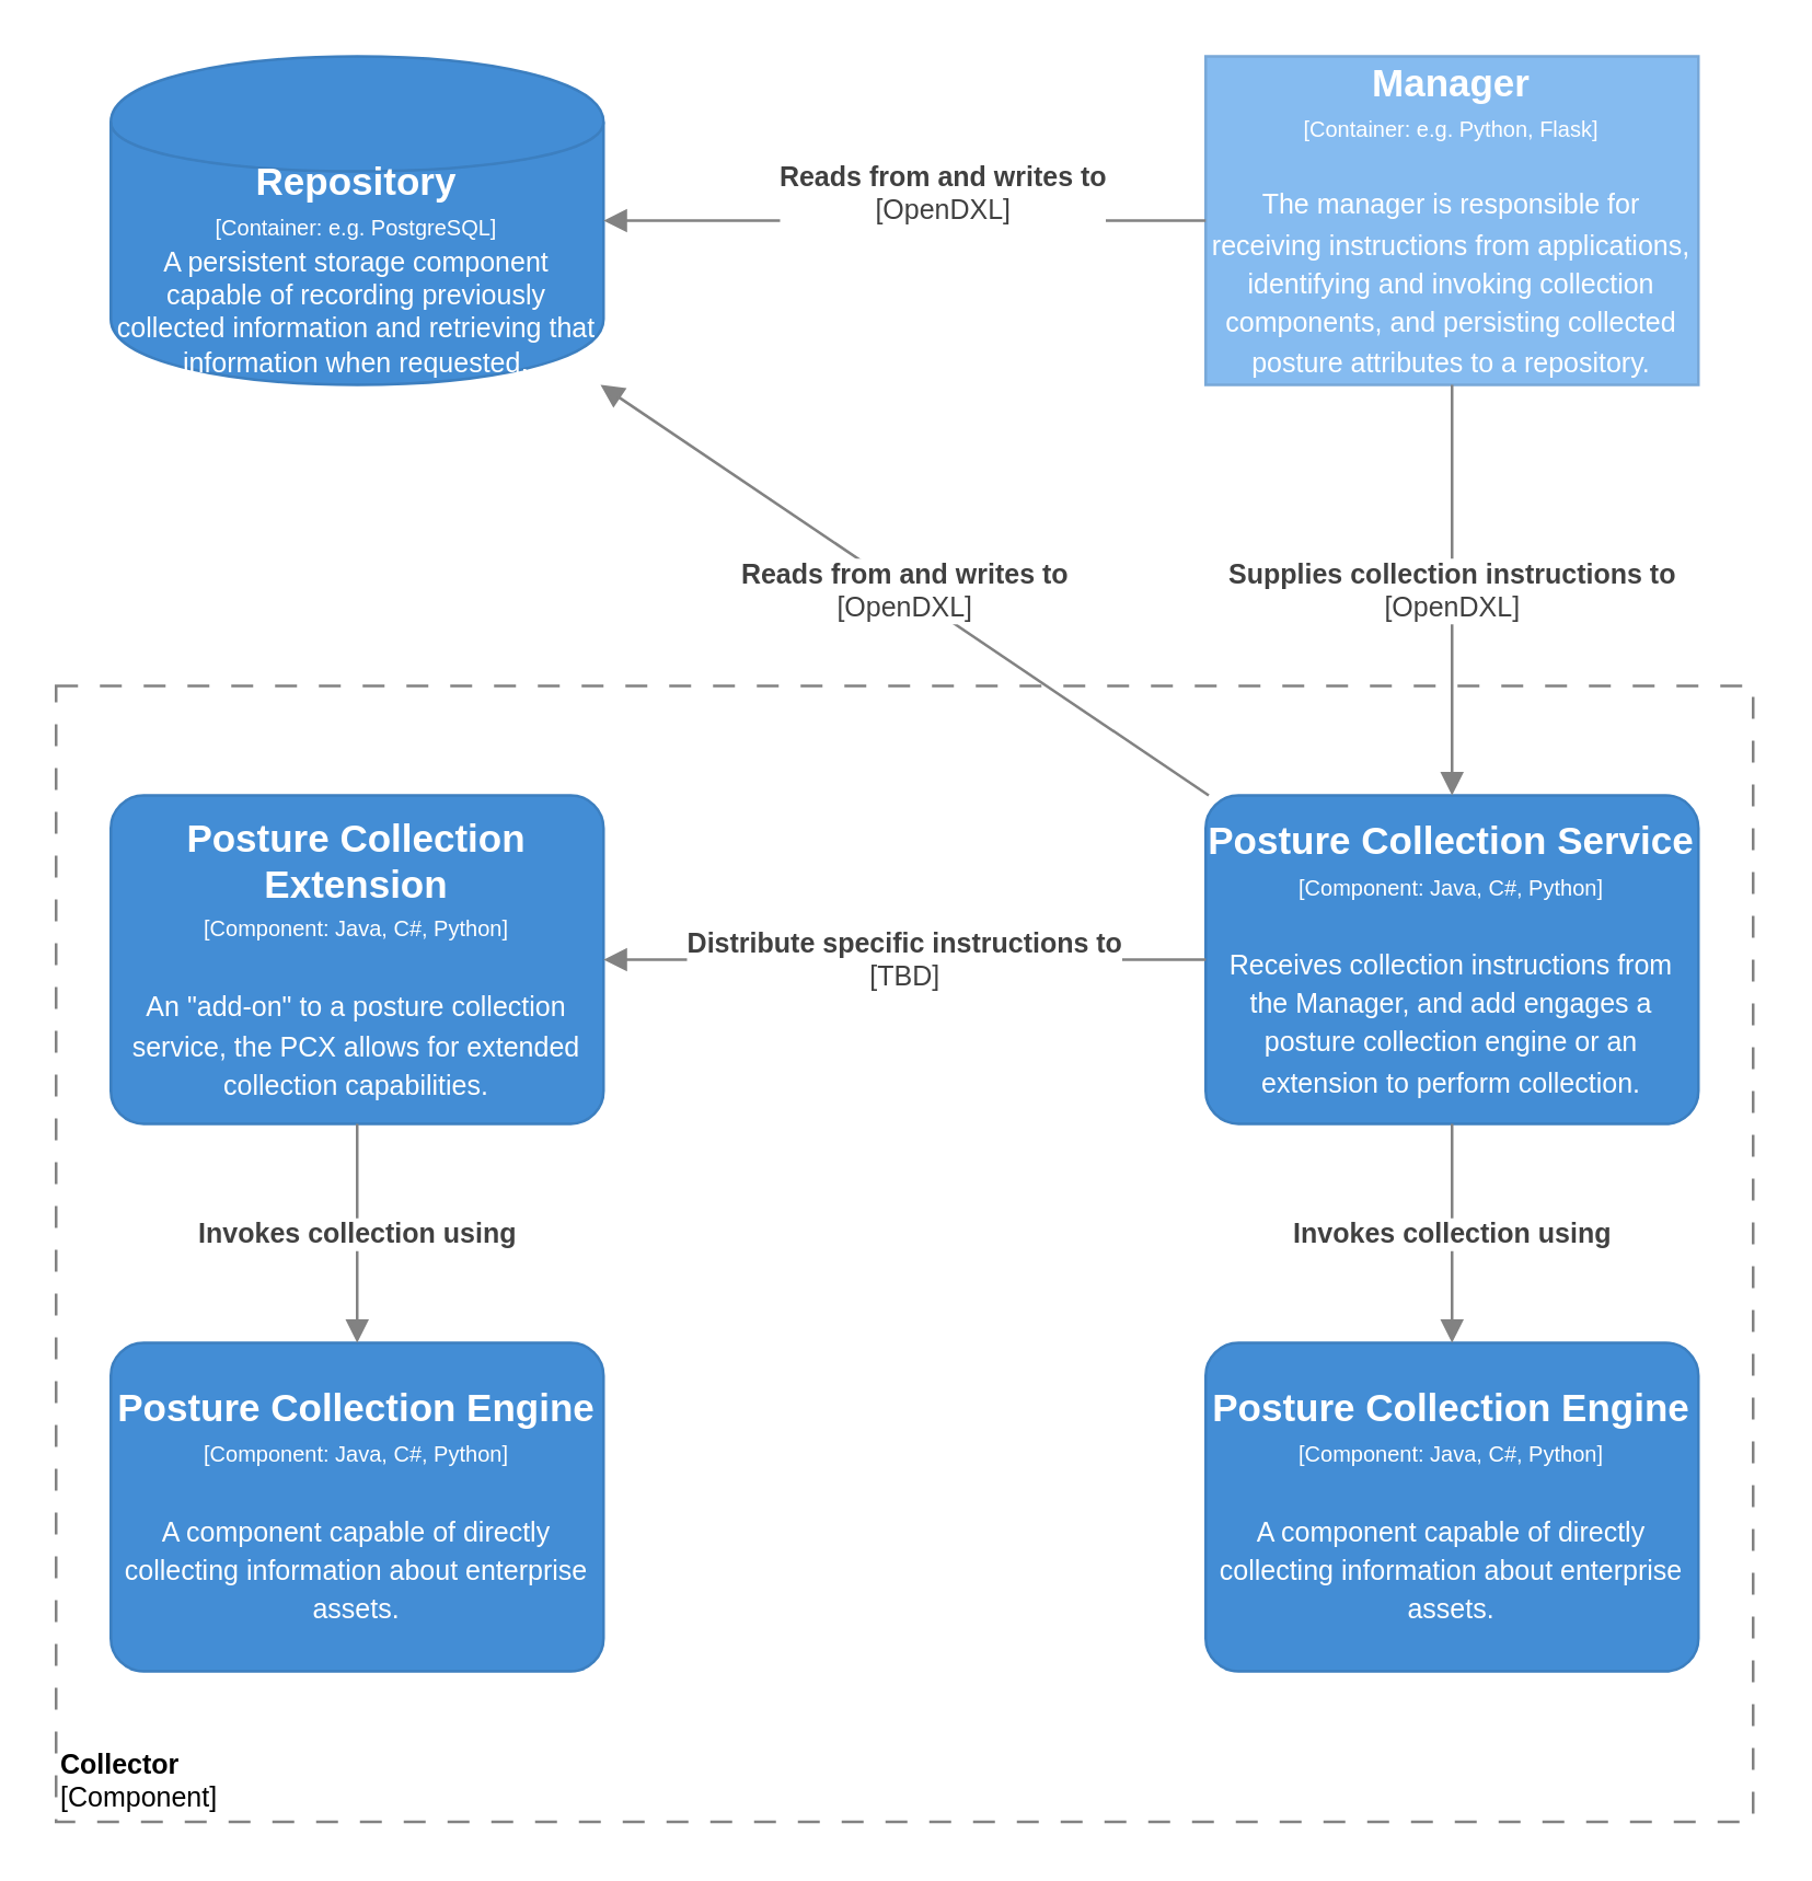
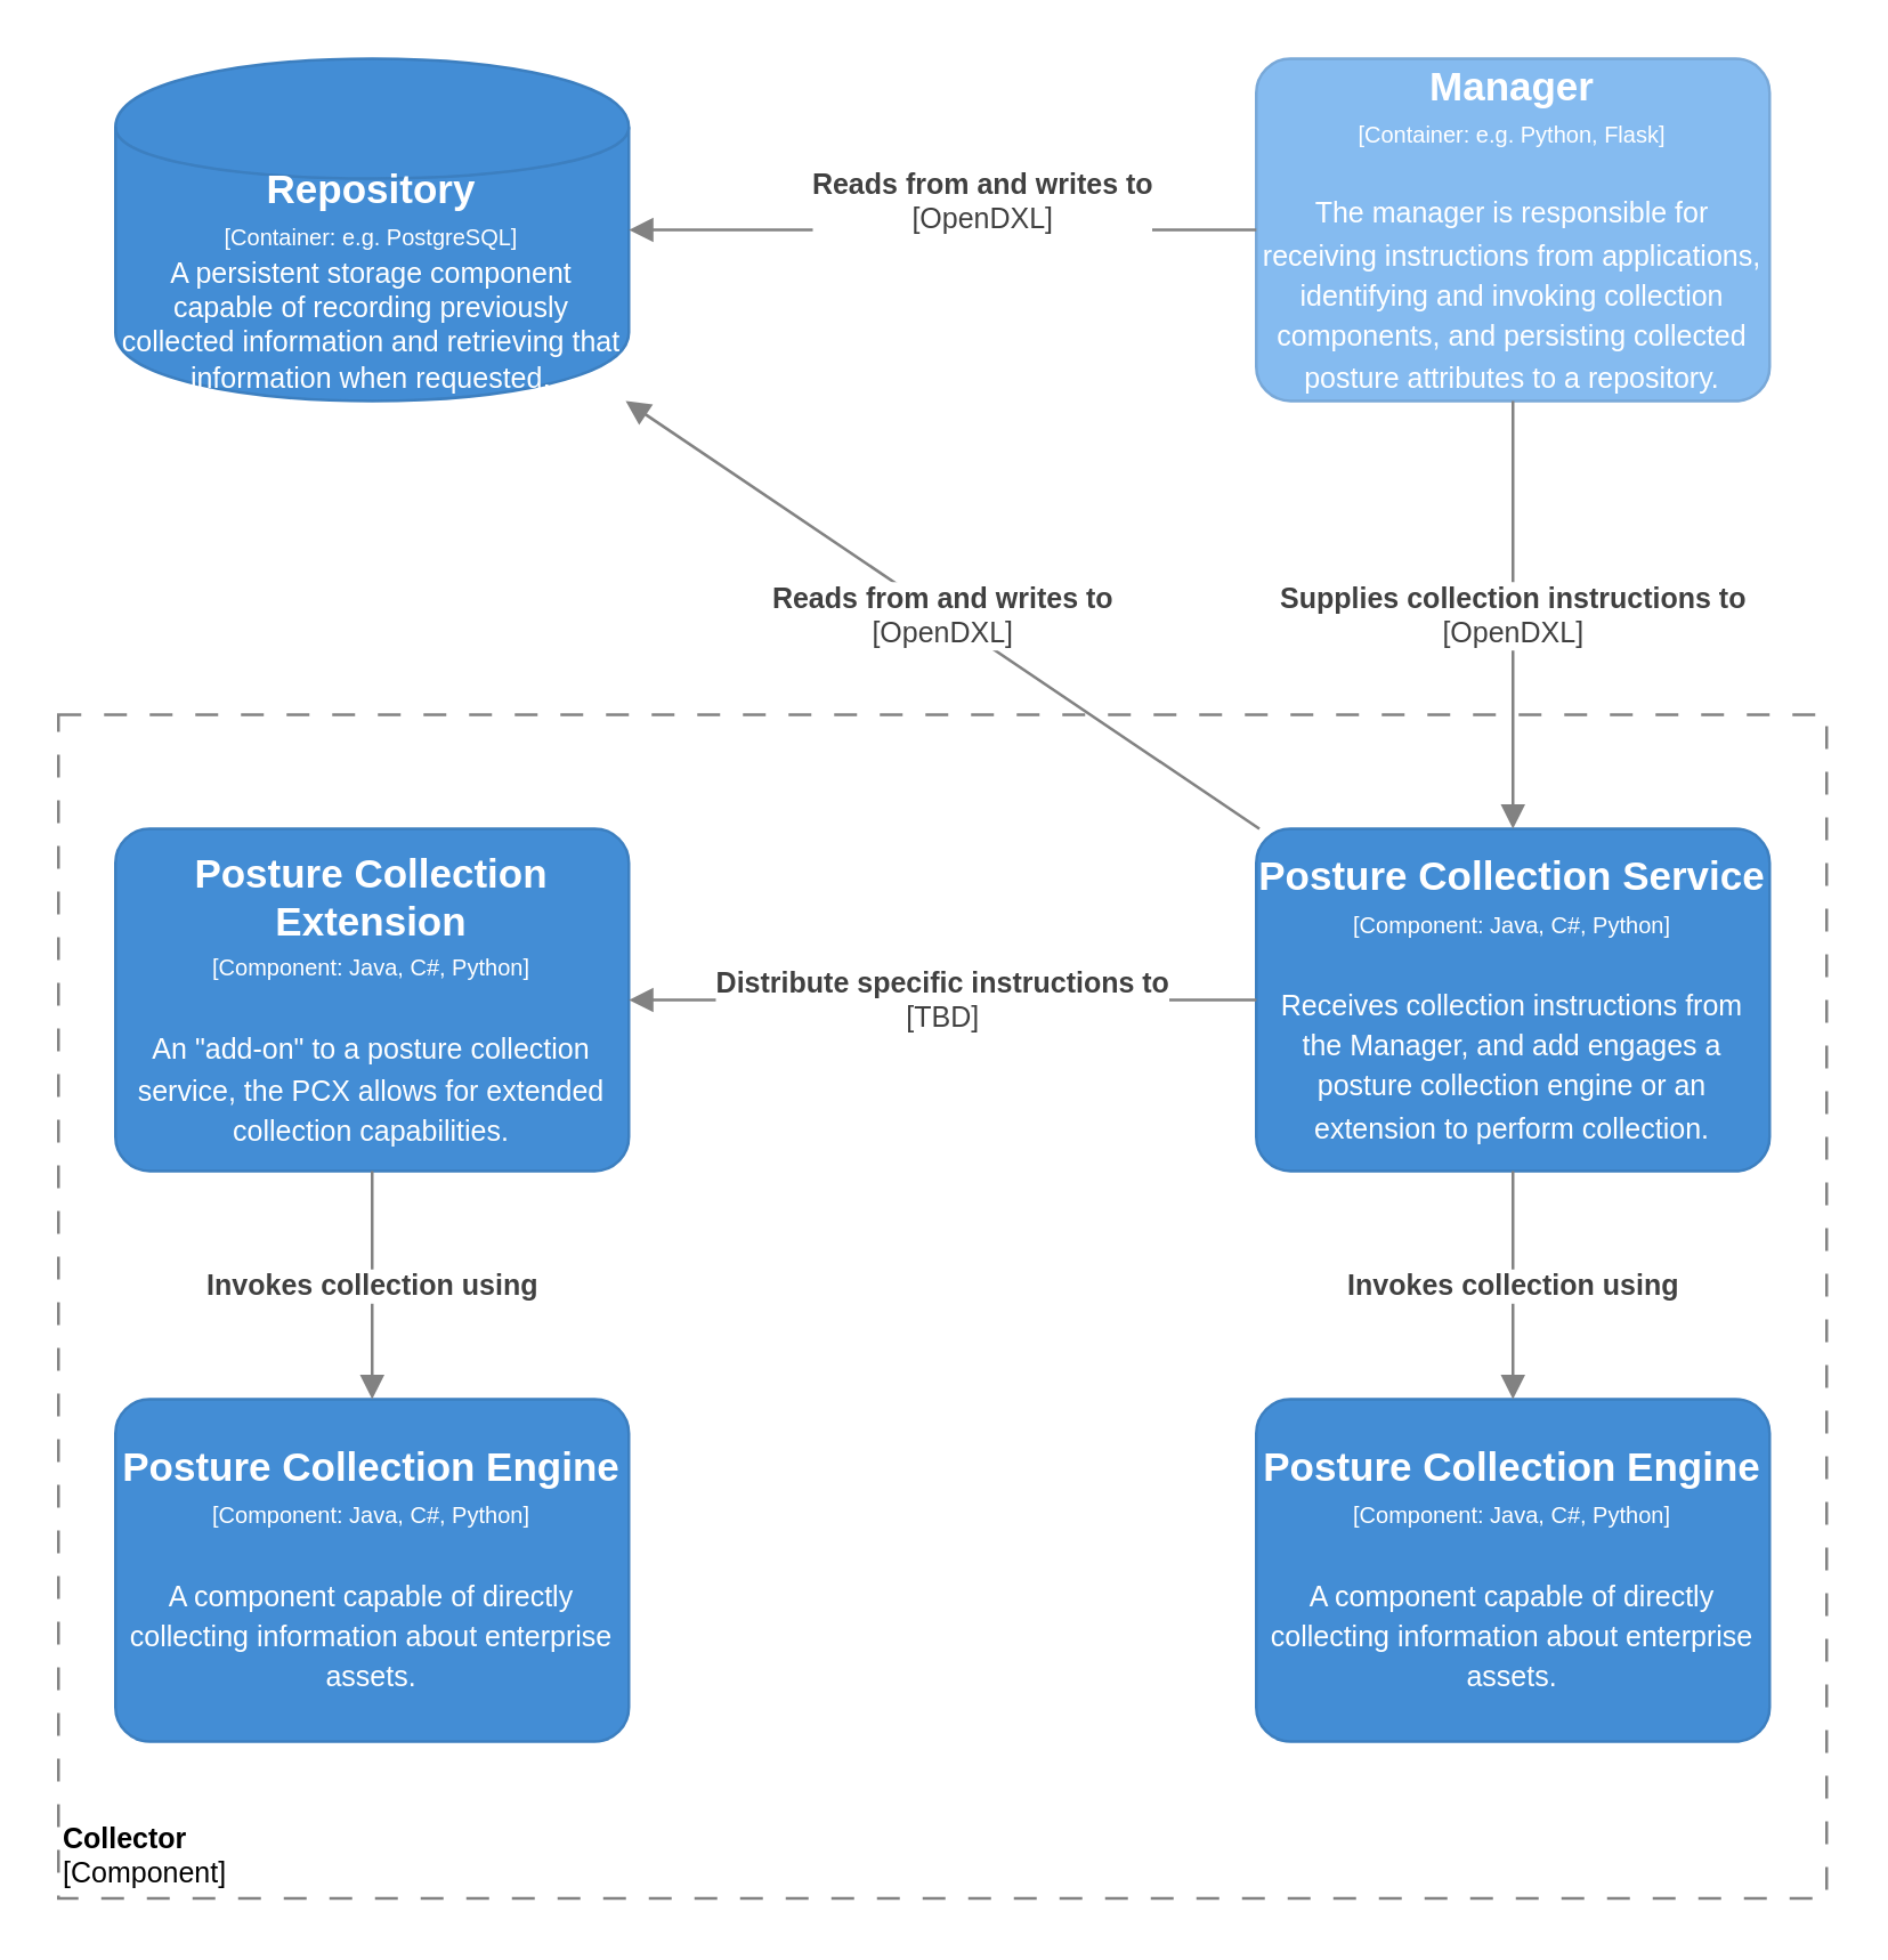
- <mxCell id="7" value="&lt;div&gt;&lt;span style=&quot;font-size: 14px&quot;&gt;&lt;b&gt;Manager&lt;/b&gt;&lt;/span&gt;&lt;/div&gt;&lt;div&gt;&lt;span style=&quot;font-size: 8px&quot;&gt;[Container: e.g. Python, Flask]&lt;/span&gt;&lt;/div&gt;&lt;div&gt;&lt;span style=&quot;font-size: 8px&quot;&gt;&lt;br&gt;&lt;/span&gt;&lt;/div&gt;&lt;div&gt;&lt;span style=&quot;font-size: x-small&quot;&gt;The manager is responsible for receiving instructions from applications, identifying and invoking collection components, and persisting collected posture attributes to a repository.&lt;/span&gt;&lt;br&gt;&lt;/div&gt;" style="whiteSpace=wrap;html=1;fillColor=#85BBF0;fontColor=#ffffff;strokeColor=#78A8D8;resizable=0;arcSize=10;rounded=0;" parent="1" vertex="1"><mxGeometry x="440" y="20" width="180" height="120" as="geometry" /></mxCell>
+ <mxCell id="7" value="&lt;div&gt;&lt;span style=&quot;font-size: 14px&quot;&gt;&lt;b&gt;Manager&lt;/b&gt;&lt;/span&gt;&lt;/div&gt;&lt;div&gt;&lt;span style=&quot;font-size: 8px&quot;&gt;[Container: e.g. Python, Flask]&lt;/span&gt;&lt;/div&gt;&lt;div&gt;&lt;span style=&quot;font-size: 8px&quot;&gt;&lt;br&gt;&lt;/span&gt;&lt;/div&gt;&lt;div&gt;&lt;span style=&quot;font-size: x-small&quot;&gt;The manager is responsible for receiving instructions from applications, identifying and invoking collection components, and persisting collected posture attributes to a repository.&lt;/span&gt;&lt;br&gt;&lt;/div&gt;" style="rounded=1;whiteSpace=wrap;html=1;fillColor=#85BBF0;fontColor=#ffffff;strokeColor=#78A8D8;resizable=0;arcSize=10;" parent="1" vertex="1"><mxGeometry x="440" y="20" width="180" height="120" as="geometry" /></mxCell>
